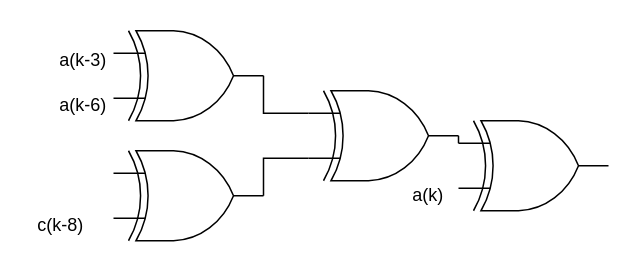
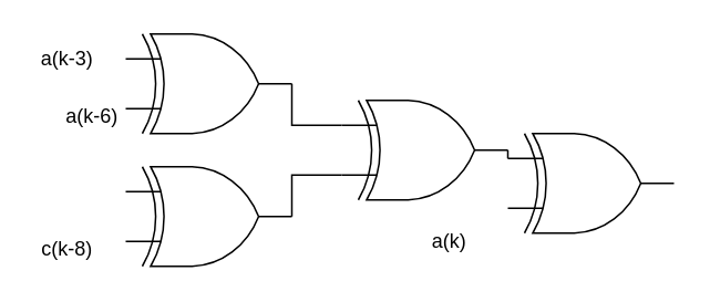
- <mxCell id="10" value="a(k-3)" style="text;html=1;strokeColor=none;fillColor=none;align=center;verticalAlign=middle;whiteSpace=wrap;rounded=0;" vertex="1" parent="1"><mxGeometry x="35" y="30" width="40" height="20" as="geometry" /></mxCell>
+ <mxCell id="10" value="a(k-3)" style="text;html=1;strokeColor=none;fillColor=none;align=center;verticalAlign=middle;whiteSpace=wrap;rounded=0;" vertex="1" parent="1"><mxGeometry x="20" y="25" width="40" height="20" as="geometry" /></mxCell>
- <mxCell id="12" value="a(k)" style="text;html=1;strokeColor=none;fillColor=none;align=center;verticalAlign=middle;whiteSpace=wrap;rounded=0;" vertex="1" parent="1"><mxGeometry x="265" y="120" width="40" height="20" as="geometry" /></mxCell>
+ <mxCell id="12" value="a(k)" style="text;html=1;strokeColor=none;fillColor=none;align=center;verticalAlign=middle;whiteSpace=wrap;rounded=0;" vertex="1" parent="1"><mxGeometry x="250" y="135" width="40" height="20" as="geometry" /></mxCell>
